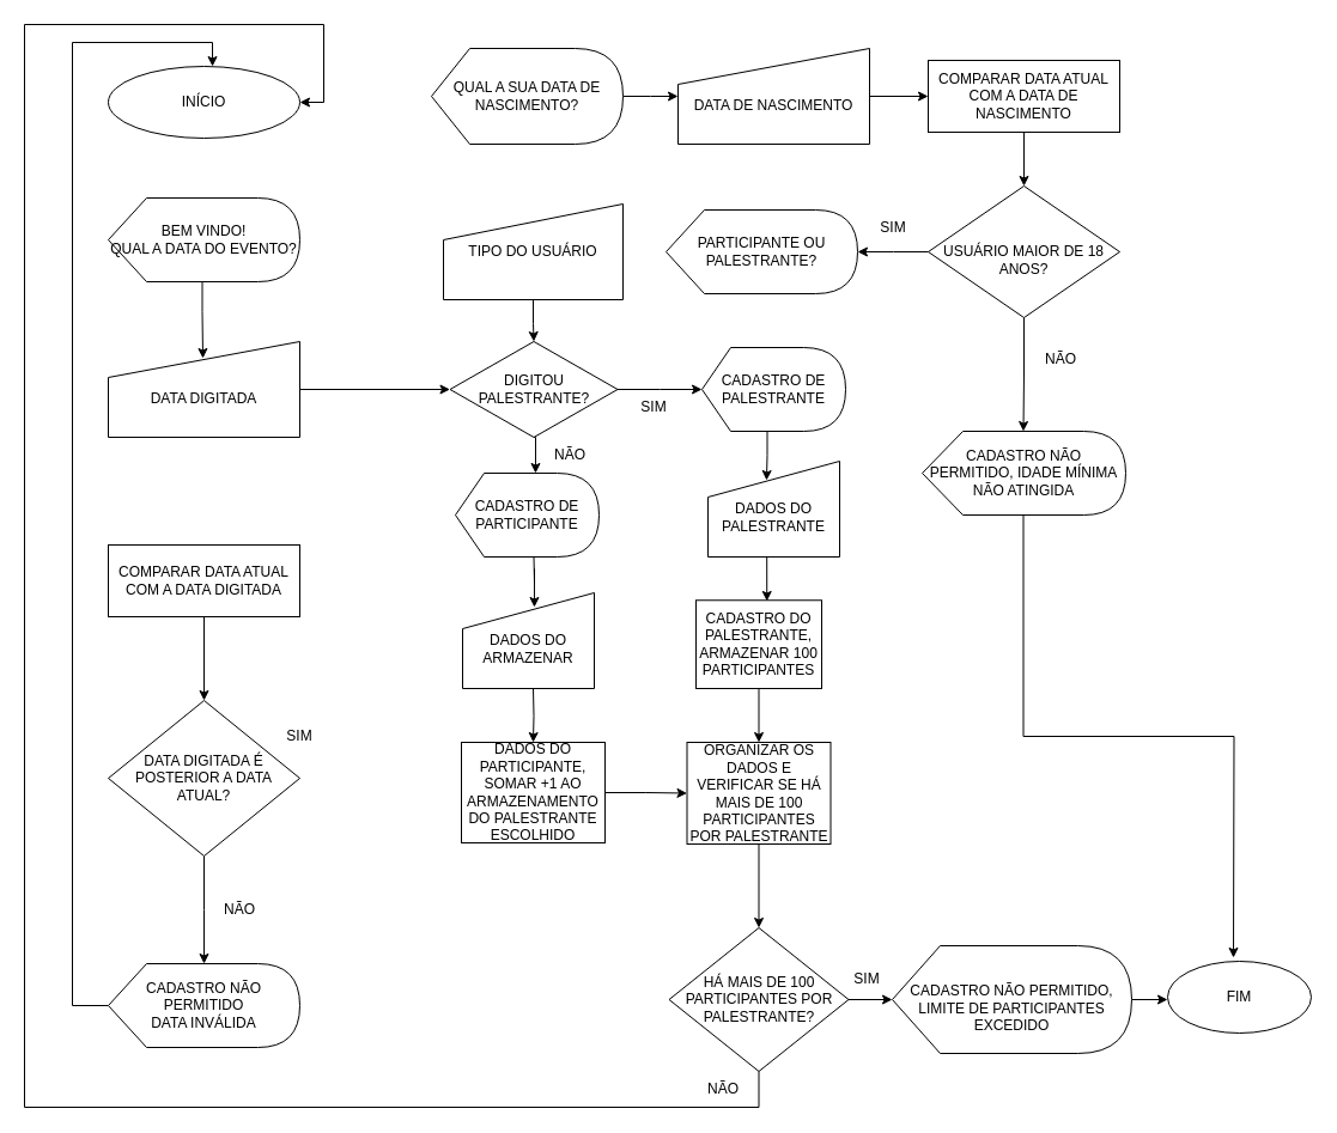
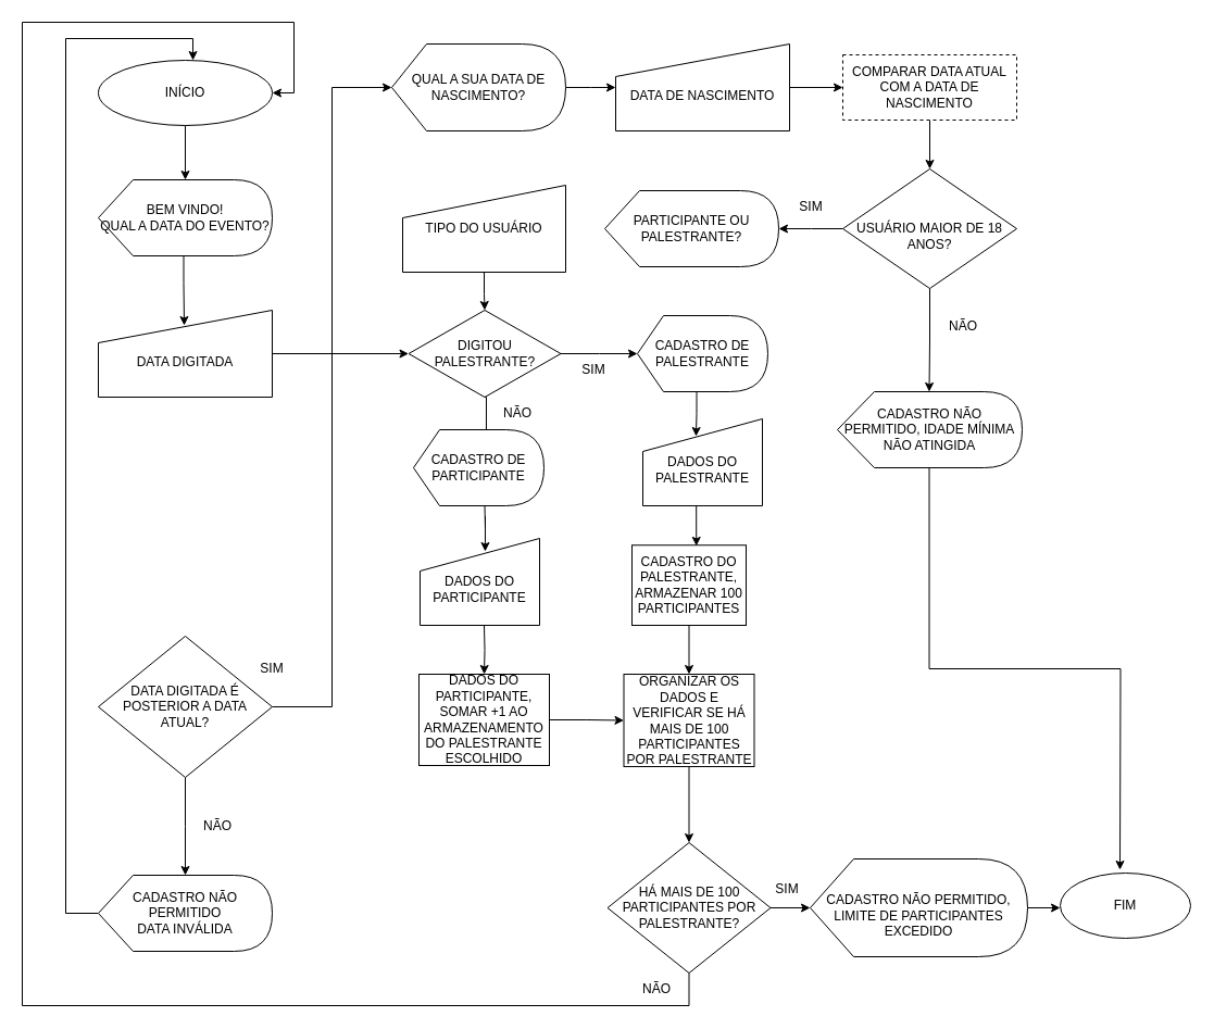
- <mxCell id="29" value="COMPARAR DATA ATUAL COM A DATA DE NASCIMENTO" style="whiteSpace=wrap;html=1;" vertex="1" parent="1"><mxGeometry x="775" y="50" width="160" height="60" as="geometry" /></mxCell>
+ <mxCell id="29" value="COMPARAR DATA ATUAL COM A DATA DE NASCIMENTO" style="whiteSpace=wrap;html=1;dashed=1;" vertex="1" parent="1"><mxGeometry x="775" y="50" width="160" height="60" as="geometry" /></mxCell>
+ <mxCell id="2" style="edgeStyle=orthogonalEdgeStyle;rounded=0;orthogonalLoop=1;jettySize=auto;html=1;exitX=0.5;exitY=1;exitDx=0;exitDy=0;" edge="1" parent="1" source="3" target="5"><mxGeometry relative="1" as="geometry" /></mxCell>
+ <mxCell id="17" style="edgeStyle=orthogonalEdgeStyle;rounded=0;orthogonalLoop=1;jettySize=auto;html=1;exitX=1;exitY=0.5;exitDx=0;exitDy=0;entryX=0;entryY=0.5;entryDx=0;entryDy=0;entryPerimeter=0;" edge="1" parent="1" source="18" target="24"><mxGeometry relative="1" as="geometry" /></mxCell>
- <mxCell id="35" style="edgeStyle=orthogonalEdgeStyle;rounded=0;orthogonalLoop=1;jettySize=auto;html=1;exitX=0.5;exitY=1;exitDx=0;exitDy=0;entryX=0.558;entryY=0;entryDx=0;entryDy=0;entryPerimeter=0;" edge="1" parent="1" source="36" target="41"><mxGeometry relative="1" as="geometry" /></mxCell>
+ <mxCell id="35" style="edgeStyle=orthogonalEdgeStyle;rounded=0;orthogonalLoop=1;jettySize=auto;html=1;exitX=0.5;exitY=1;exitDx=0;exitDy=0;entryX=0.558;entryY=0;entryDx=0;entryDy=0;entryPerimeter=0;endArrow=none;" edge="1" parent="1" source="36" target="41"><mxGeometry relative="1" as="geometry" /></mxCell>
- <mxCell id="15" value="COMPARAR DATA ATUAL COM A DATA DIGITADA" style="whiteSpace=wrap;html=1;" vertex="1" parent="1"><mxGeometry x="90" y="455" width="160" height="60" as="geometry" /></mxCell>
- <mxCell id="43" value="&lt;br&gt;DADOS DO ARMAZENAR" style="shape=manualInput;whiteSpace=wrap;html=1;" vertex="1" parent="1"><mxGeometry x="386" y="495" width="110" height="80" as="geometry" /></mxCell>
+ <mxCell id="43" value="&lt;br&gt;DADOS DO PARTICIPANTE" style="shape=manualInput;whiteSpace=wrap;html=1;" vertex="1" parent="1"><mxGeometry x="386" y="495" width="110" height="80" as="geometry" /></mxCell>
- <mxCell id="14" value="" style="edgeStyle=orthogonalEdgeStyle;rounded=0;orthogonalLoop=1;jettySize=auto;html=1;" edge="1" parent="1" source="15" target="18"><mxGeometry relative="1" as="geometry" /></mxCell>
